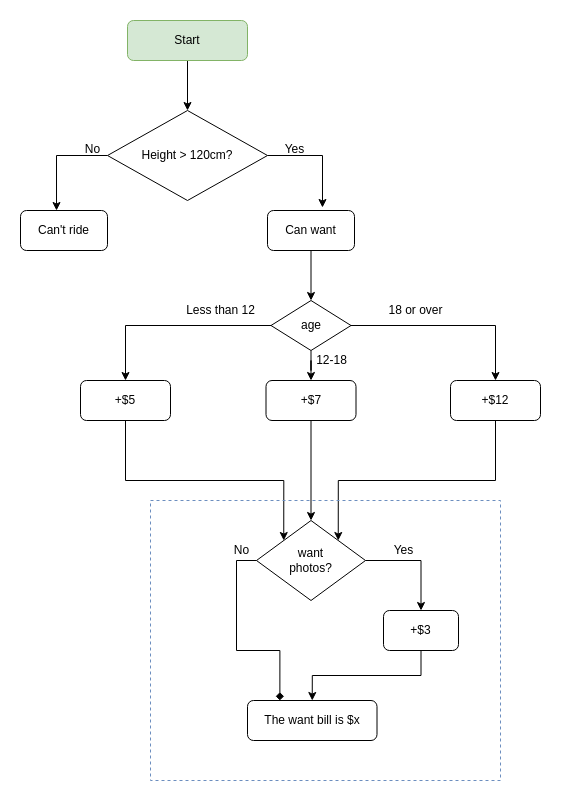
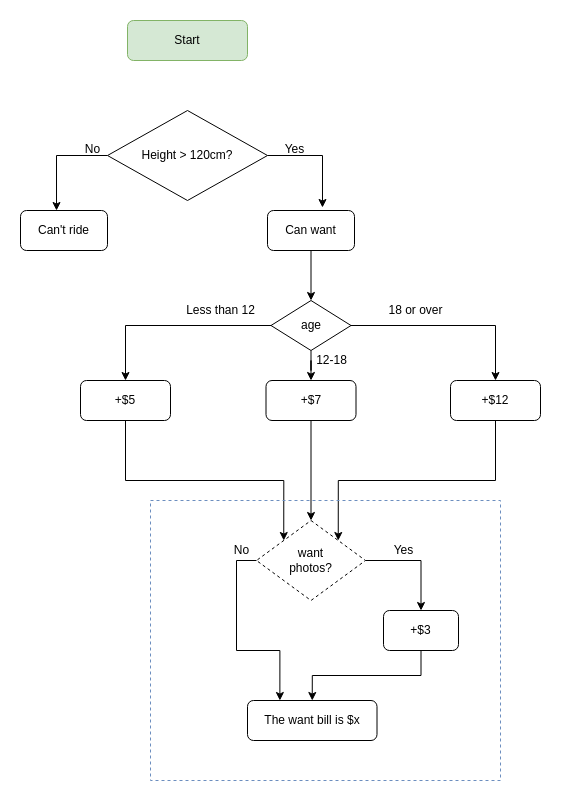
- <mxCell id="5" style="edgeStyle=orthogonalEdgeStyle;rounded=0;orthogonalLoop=1;jettySize=auto;html=1;" parent="1" source="6" target="4" edge="1"><mxGeometry relative="1" as="geometry" /></mxCell>
- <mxCell id="27" value="want &lt;br&gt;photos?" style="rhombus;whiteSpace=wrap;html=1;strokeColor=#000000;fillColor=none;" parent="1" vertex="1"><mxGeometry x="256" y="520" width="109" height="80" as="geometry" /></mxCell>
+ <mxCell id="27" value="want &lt;br&gt;photos?" style="rhombus;whiteSpace=wrap;html=1;strokeColor=#000000;fillColor=none;dashed=1;" parent="1" vertex="1"><mxGeometry x="256" y="520" width="109" height="80" as="geometry" /></mxCell>
- <mxCell id="26" style="edgeStyle=orthogonalEdgeStyle;rounded=0;orthogonalLoop=1;jettySize=auto;html=1;exitX=0;exitY=0.5;exitDx=0;exitDy=0;entryX=0.25;entryY=0;entryDx=0;entryDy=0;endArrow=diamond;" parent="1" source="27" target="32" edge="1"><mxGeometry relative="1" as="geometry" /></mxCell>
+ <mxCell id="26" style="edgeStyle=orthogonalEdgeStyle;rounded=0;orthogonalLoop=1;jettySize=auto;html=1;exitX=0;exitY=0.5;exitDx=0;exitDy=0;entryX=0.25;entryY=0;entryDx=0;entryDy=0;" parent="1" source="27" target="32" edge="1"><mxGeometry relative="1" as="geometry" /></mxCell>
